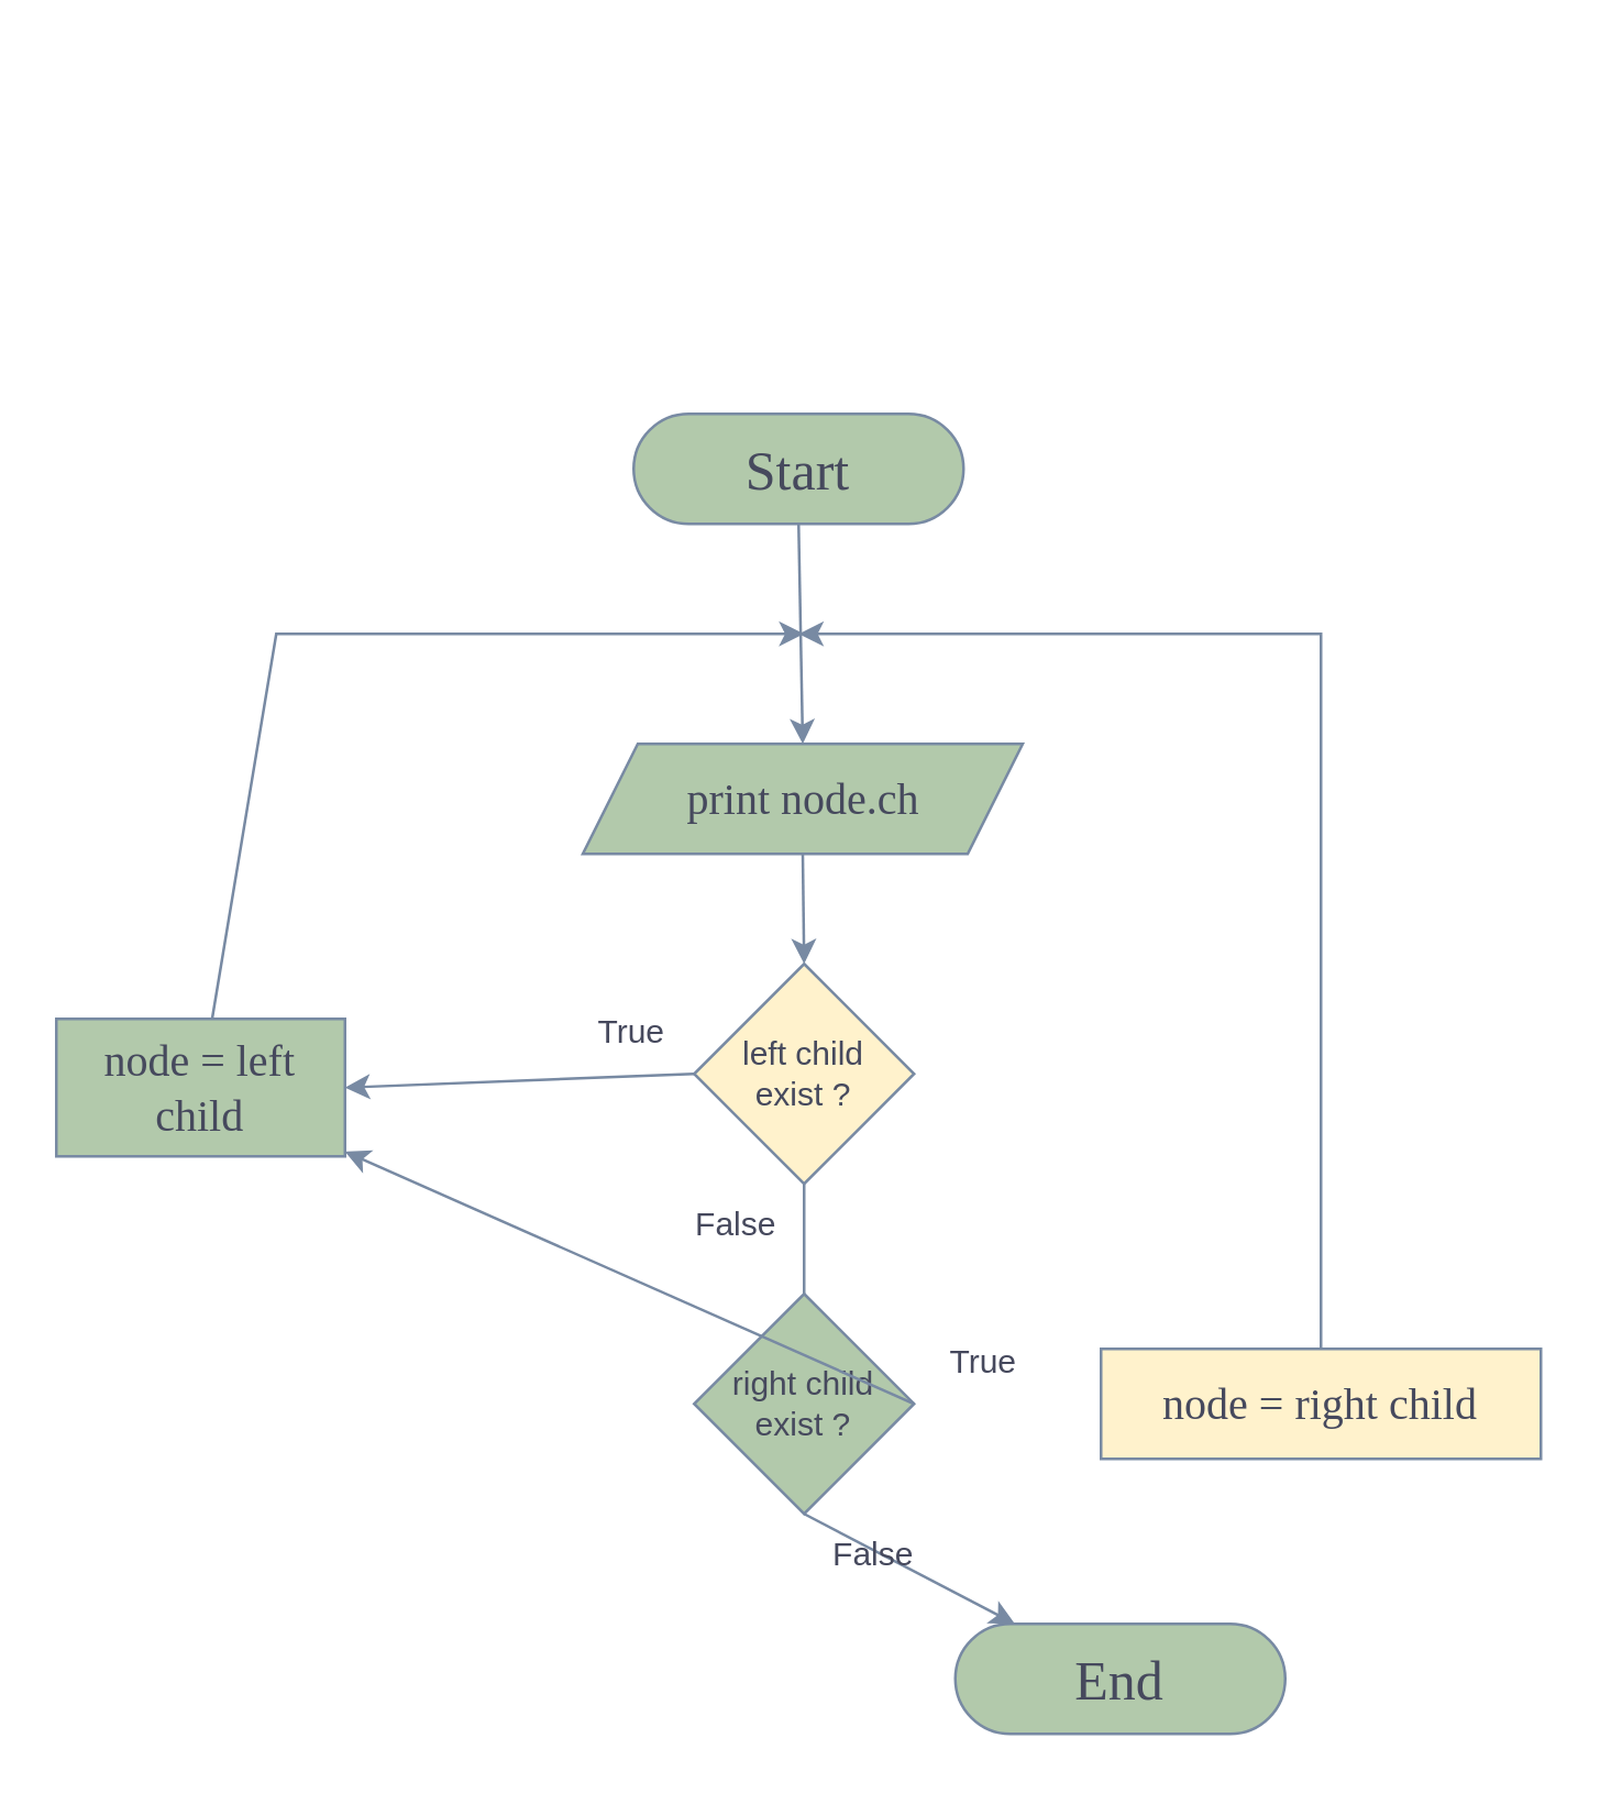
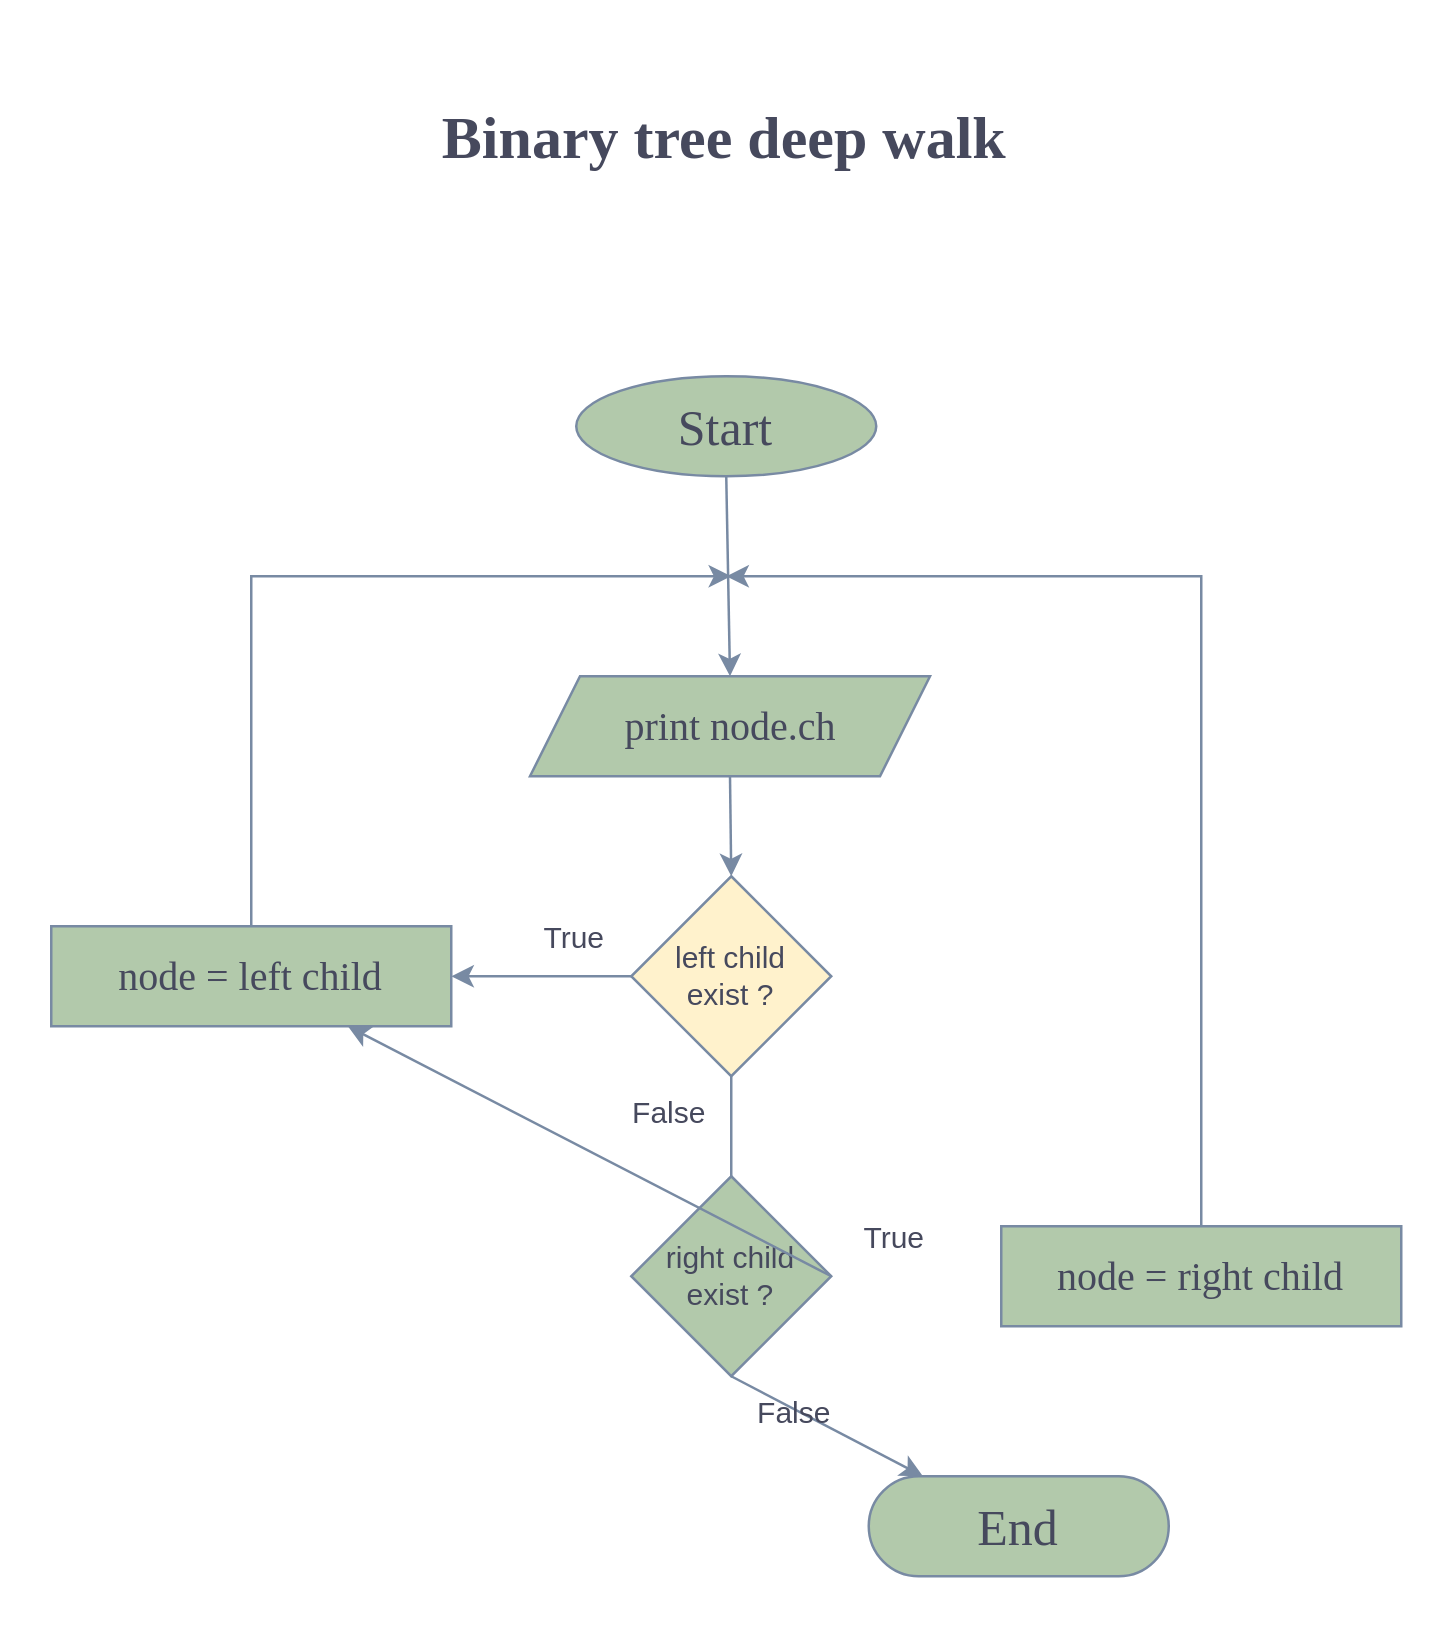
+ <mxCell id="14" value="&lt;h1&gt;&lt;font style=&quot;font-size: 24px;&quot;&gt;Binary tree deep walk&amp;nbsp;&lt;/font&gt;&lt;/h1&gt;" style="text;html=1;align=center;verticalAlign=middle;resizable=0;points=[];autosize=1;strokeColor=none;fillColor=none;fontColor=#46495D;fontFamily=Verdana;" parent="1" vertex="1"><mxGeometry x="127" y="20" width="330" height="70" as="geometry" /></mxCell>
- <mxCell id="2" value="Start" style="rounded=1;whiteSpace=wrap;html=1;perimeterSpacing=0;perimeter=rectanglePerimeter;direction=east;arcSize=50;fillColor=#B2C9AB;strokeColor=#788AA3;fontColor=#46495D;fontSize=20;fontFamily=Comic Sans MS;labelBackgroundColor=none;" parent="1" vertex="1"><mxGeometry x="230" y="150" width="120" height="40" as="geometry" /></mxCell>
+ <mxCell id="2" value="Start" style="ellipse;whiteSpace=wrap;html=1;perimeterSpacing=0;direction=east;arcSize=50;fillColor=#B2C9AB;strokeColor=#788AA3;fontColor=#46495D;fontSize=20;fontFamily=Comic Sans MS;labelBackgroundColor=none;" parent="1" vertex="1"><mxGeometry x="230" y="150" width="120" height="40" as="geometry" /></mxCell>
- <mxCell id="16" value="&lt;font style=&quot;font-size: 16px;&quot;&gt;node = left child&lt;/font&gt;" style="rounded=0;whiteSpace=wrap;html=1;strokeColor=#788AA3;fontColor=#46495D;fillColor=#B2C9AB;fontSize=16;fontFamily=Comic Sans MS;" parent="1" vertex="1"><mxGeometry x="20" y="370" width="105" height="50" as="geometry" /></mxCell>
+ <mxCell id="16" value="&lt;font style=&quot;font-size: 16px;&quot;&gt;node = left child&lt;/font&gt;" style="rounded=0;whiteSpace=wrap;html=1;strokeColor=#788AA3;fontColor=#46495D;fillColor=#B2C9AB;fontSize=16;fontFamily=Comic Sans MS;" parent="1" vertex="1"><mxGeometry x="20" y="370" width="160" height="40" as="geometry" /></mxCell>
- <mxCell id="17" value="&lt;font style=&quot;font-size: 16px;&quot;&gt;node = right child&lt;/font&gt;" style="rounded=0;whiteSpace=wrap;html=1;strokeColor=#788AA3;fontColor=#46495D;fillColor=#fff2cc;fontSize=16;fontFamily=Comic Sans MS;" parent="1" vertex="1"><mxGeometry x="400" y="490" width="160" height="40" as="geometry" /></mxCell>
+ <mxCell id="17" value="&lt;font style=&quot;font-size: 16px;&quot;&gt;node = right child&lt;/font&gt;" style="rounded=0;whiteSpace=wrap;html=1;strokeColor=#788AA3;fontColor=#46495D;fillColor=#B2C9AB;fontSize=16;fontFamily=Comic Sans MS;" parent="1" vertex="1"><mxGeometry x="400" y="490" width="160" height="40" as="geometry" /></mxCell>
